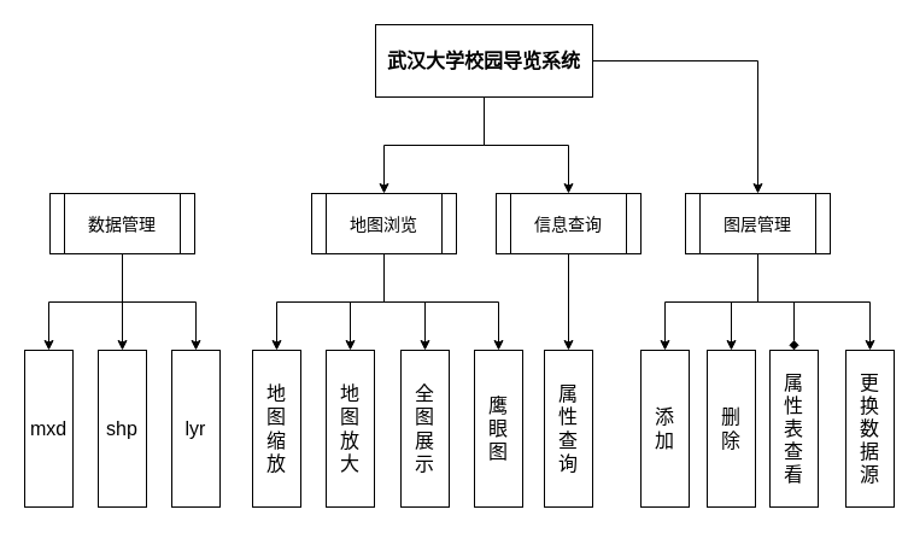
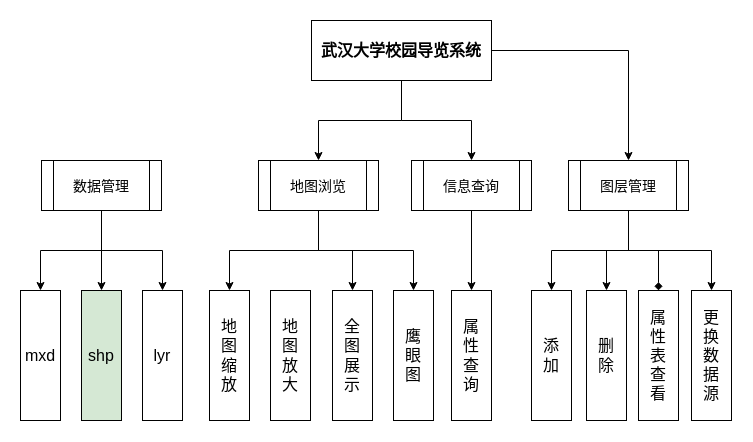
- <mxCell id="12" style="edgeStyle=orthogonalEdgeStyle;rounded=0;orthogonalLoop=1;jettySize=auto;html=1;entryX=0.5;entryY=0;entryDx=0;entryDy=0;fontSize=16;" parent="1" source="14" target="26" edge="1"><mxGeometry relative="1" as="geometry" /></mxCell>
- <mxCell id="23" value="shp" style="rounded=0;whiteSpace=wrap;html=1;fontSize=16;" parent="1" vertex="1"><mxGeometry x="81" y="290" width="40" height="130" as="geometry" /></mxCell>
+ <mxCell id="23" value="shp" style="rounded=0;whiteSpace=wrap;html=1;fontSize=16;fillColor=#d5e8d4;" parent="1" vertex="1"><mxGeometry x="81" y="290" width="40" height="130" as="geometry" /></mxCell>
- <mxCell id="33" value="更&lt;br&gt;换&lt;br&gt;数&lt;br&gt;据&lt;br&gt;源" style="rounded=0;whiteSpace=wrap;html=1;fontSize=16;" parent="1" vertex="1"><mxGeometry x="701" y="290" width="40" height="130" as="geometry" /></mxCell>
+ <mxCell id="33" value="更&lt;br&gt;换&lt;br&gt;数&lt;br&gt;据&lt;br&gt;源" style="rounded=0;whiteSpace=wrap;html=1;fontSize=16;" parent="1" vertex="1"><mxGeometry x="691" y="290" width="40" height="130" as="geometry" /></mxCell>
